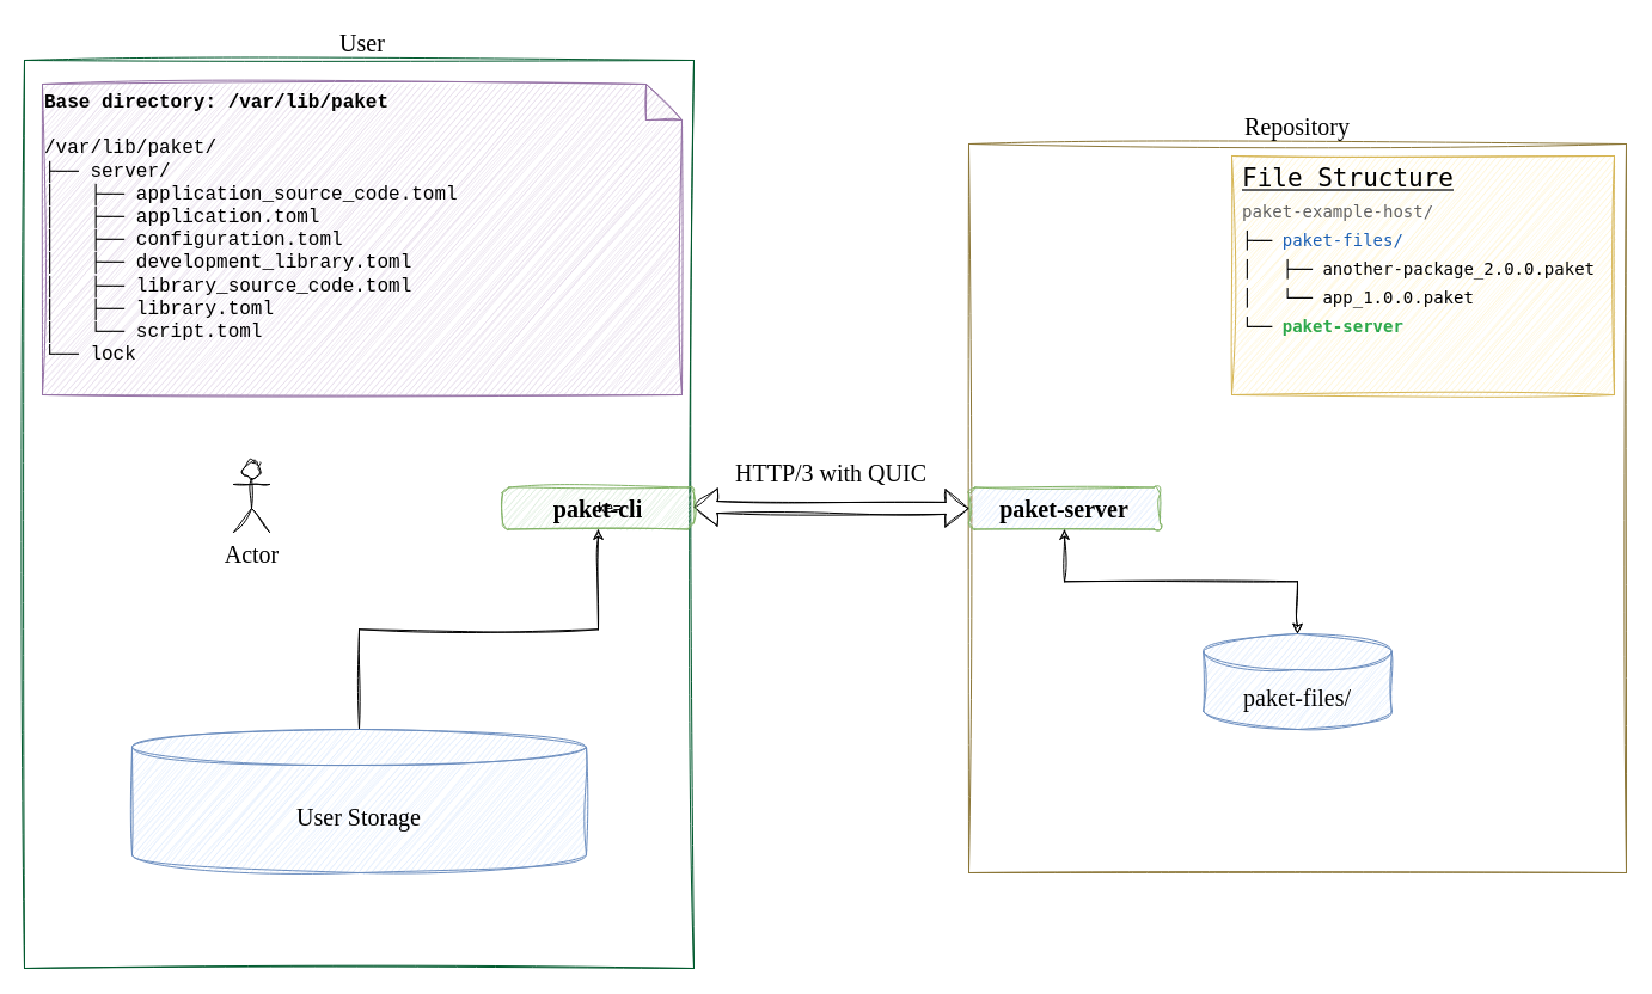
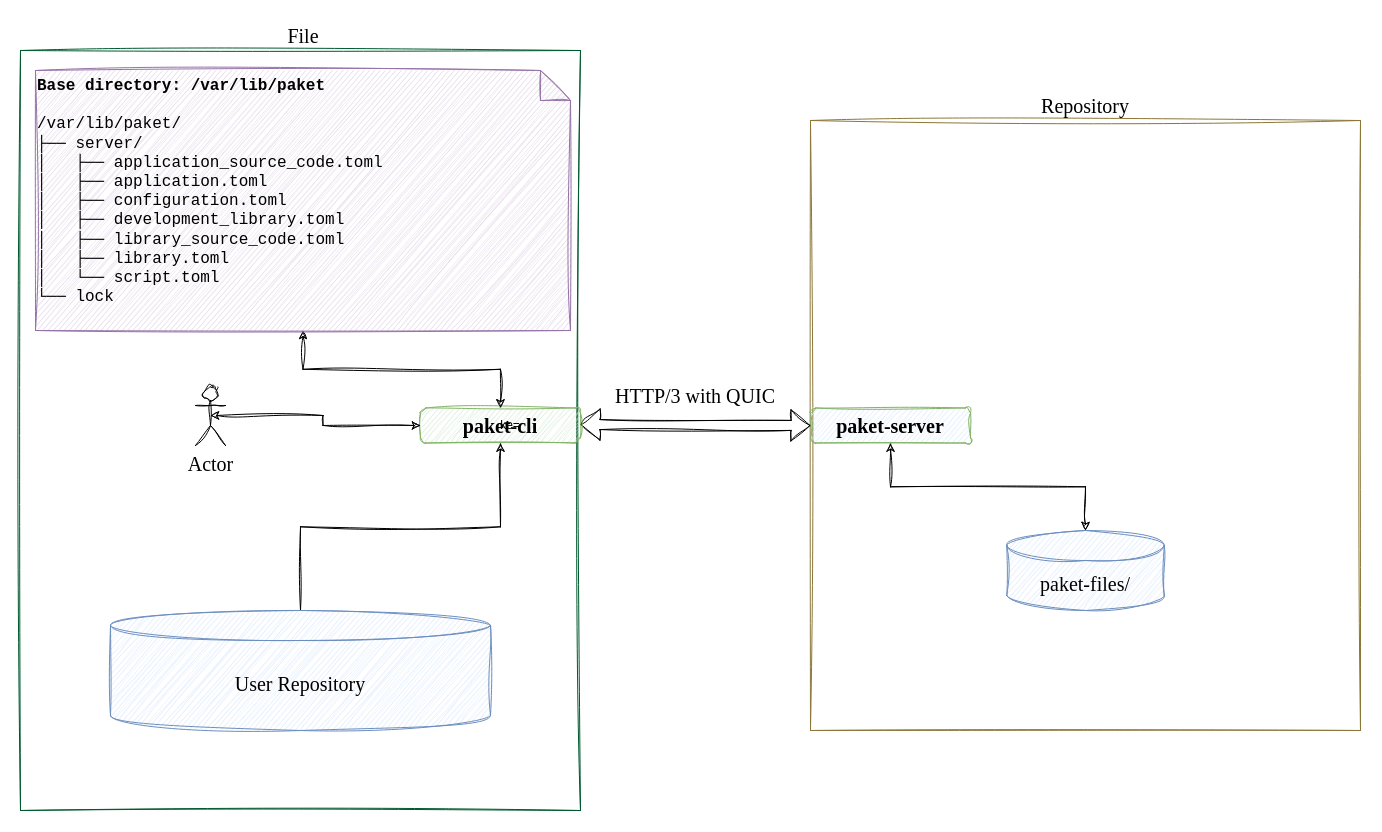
- <mxCell id="3" value="User" style="text;html=1;strokeColor=none;fillColor=none;align=center;verticalAlign=middle;whiteSpace=wrap;rounded=0;fontSize=20;fontFamily=Architects Daughter;" parent="1" vertex="1"><mxGeometry x="232.5" y="20" width="140" height="30" as="geometry" /></mxCell>
+ <mxCell id="3" value="File" style="text;html=1;strokeColor=none;fillColor=none;align=center;verticalAlign=middle;whiteSpace=wrap;rounded=0;fontSize=20;fontFamily=Architects Daughter;" parent="1" vertex="1"><mxGeometry x="232.5" y="20" width="140" height="30" as="geometry" /></mxCell>
- <mxCell id="10" value="&lt;font style=&quot;font-size: 21px;&quot; data-font-src=&quot;https://fonts.googleapis.com/css?family=Monospace&quot; face=&quot;Monospace&quot;&gt;&lt;font style=&quot;font-size: 21px;&quot; color=&quot;#636363&quot;&gt;&lt;u&gt;&lt;font style=&quot;font-size: 21px;&quot; color=&quot;#000000&quot;&gt;File Structure&lt;/font&gt;&lt;/u&gt;&lt;font style=&quot;font-size: 21px;&quot;&gt;&lt;br&gt;&lt;/font&gt;&lt;/font&gt;&lt;/font&gt;&lt;div style=&quot;font-size: 21px;&quot;&gt;&lt;font style=&quot;font-size: 21px;&quot; data-font-src=&quot;https://fonts.googleapis.com/css?family=Monospace&quot; size=&quot;1&quot; face=&quot;Monospace&quot;&gt;&lt;font style=&quot;font-size: 14px;&quot; color=&quot;#636363&quot;&gt;paket-example-host/&lt;/font&gt;&lt;/font&gt;&lt;font style=&quot;font-size: 14px;&quot; data-font-src=&quot;https://fonts.googleapis.com/css?family=Monospace&quot; face=&quot;Monospace&quot;&gt;&lt;/font&gt;&lt;/div&gt;&lt;div&gt;&lt;font style=&quot;font-size: 14px;&quot; data-font-src=&quot;https://fonts.googleapis.com/css?family=Monospace&quot; face=&quot;Monospace&quot;&gt;├── &lt;font color=&quot;#1a5fb4&quot;&gt;paket-files/&lt;/font&gt;&lt;/font&gt;&lt;/div&gt;&lt;font style=&quot;font-size: 14px;&quot; data-font-src=&quot;https://fonts.googleapis.com/css?family=Monospace&quot; face=&quot;Monospace&quot;&gt;│&amp;nbsp;&amp;nbsp; ├── another-package_2.0.0.paket&lt;br&gt;│&amp;nbsp;&amp;nbsp; └── app_1.0.0.paket&lt;br&gt;└── &lt;b&gt;&lt;font color=&quot;#2DA84A&quot;&gt;paket-server&lt;/font&gt;&lt;/b&gt;&lt;/font&gt;" style="text;html=1;align=left;verticalAlign=top;whiteSpace=wrap;rounded=0;fontSize=20;fontFamily=Courier New;fillColor=#fff2cc;strokeColor=#d6b656;sketch=1;curveFitting=1;jiggle=2;perimeterSpacing=0;glass=0;spacingLeft=7;spacingBottom=2;" parent="1" vertex="1"><mxGeometry x="1030" y="130" width="320" height="200" as="geometry" /></mxCell>
+ <mxCell id="17" style="edgeStyle=orthogonalEdgeStyle;rounded=0;sketch=1;hachureGap=4;jiggle=2;curveFitting=1;orthogonalLoop=1;jettySize=auto;html=1;exitX=0.5;exitY=1;exitDx=0;exitDy=0;exitPerimeter=0;entryX=0.5;entryY=0;entryDx=0;entryDy=0;fontFamily=Architects Daughter;fontSource=https%3A%2F%2Ffonts.googleapis.com%2Fcss%3Ffamily%3DArchitects%2BDaughter;fontSize=16;startArrow=classic;startFill=1;" parent="1" source="18" target="13" edge="1"><mxGeometry relative="1" as="geometry" /></mxCell>
+ <mxCell id="15" style="edgeStyle=orthogonalEdgeStyle;rounded=0;sketch=1;hachureGap=4;jiggle=2;curveFitting=1;orthogonalLoop=1;jettySize=auto;html=1;exitX=0.5;exitY=0.5;exitDx=0;exitDy=0;exitPerimeter=0;entryX=0;entryY=0.5;entryDx=0;entryDy=0;fontFamily=Architects Daughter;fontSource=https%3A%2F%2Ffonts.googleapis.com%2Fcss%3Ffamily%3DArchitects%2BDaughter;fontSize=16;startArrow=classic;startFill=1;" parent="1" source="16" target="13" edge="1"><mxGeometry relative="1" as="geometry" /></mxCell>
- <mxCell id="14" value="User Storage" style="shape=cylinder3;whiteSpace=wrap;html=1;boundedLbl=1;backgroundOutline=1;size=15;sketch=1;hachureGap=4;jiggle=2;curveFitting=1;fontFamily=Architects Daughter;fontSource=https%3A%2F%2Ffonts.googleapis.com%2Fcss%3Ffamily%3DArchitects%2BDaughter;fontSize=20;fillColor=#dae8fc;strokeColor=#6c8ebf;" parent="1" vertex="1"><mxGeometry x="110" y="610" width="380" height="120" as="geometry" /></mxCell>
+ <mxCell id="14" value="User Repository" style="shape=cylinder3;whiteSpace=wrap;html=1;boundedLbl=1;backgroundOutline=1;size=15;sketch=1;hachureGap=4;jiggle=2;curveFitting=1;fontFamily=Architects Daughter;fontSource=https%3A%2F%2Ffonts.googleapis.com%2Fcss%3Ffamily%3DArchitects%2BDaughter;fontSize=20;fillColor=#dae8fc;strokeColor=#6c8ebf;" parent="1" vertex="1"><mxGeometry x="110" y="610" width="380" height="120" as="geometry" /></mxCell>
